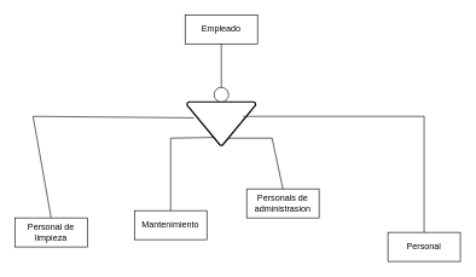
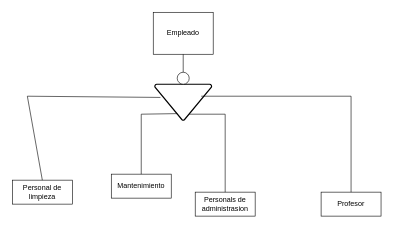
- <mxCell id="2" value="Empleado" style="whiteSpace=wrap;html=1;align=center;" vertex="1" parent="1"><mxGeometry x="255" y="20" width="100" height="40" as="geometry" /></mxCell>
+ <mxCell id="2" value="Empleado" style="whiteSpace=wrap;html=1;align=center;" vertex="1" parent="1"><mxGeometry x="255" y="20" width="100" height="70" as="geometry" /></mxCell>
- <mxCell id="4" value="&lt;div&gt;Personals de administrasion&lt;/div&gt;" style="whiteSpace=wrap;html=1;align=center;" vertex="1" parent="1"><mxGeometry x="340" y="260" width="100" height="40" as="geometry" /></mxCell>
+ <mxCell id="4" value="&lt;div&gt;Personals de administrasion&lt;/div&gt;" style="whiteSpace=wrap;html=1;align=center;" vertex="1" parent="1"><mxGeometry x="325" y="320" width="100" height="40" as="geometry" /></mxCell>
- <mxCell id="3" value="Personal" style="whiteSpace=wrap;html=1;align=center;" vertex="1" parent="1"><mxGeometry x="535" y="320" width="100" height="40" as="geometry" /></mxCell>
+ <mxCell id="3" value="Profesor" style="whiteSpace=wrap;html=1;align=center;" vertex="1" parent="1"><mxGeometry x="535" y="320" width="100" height="40" as="geometry" /></mxCell>
